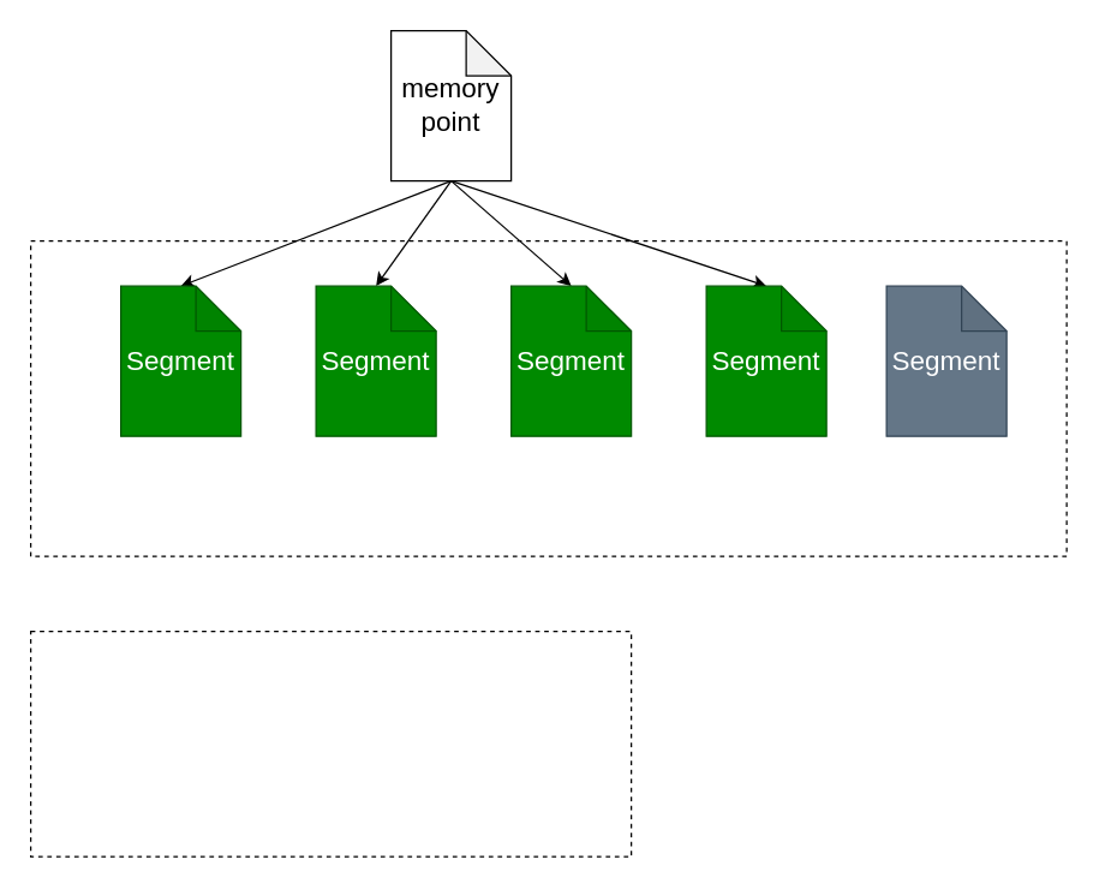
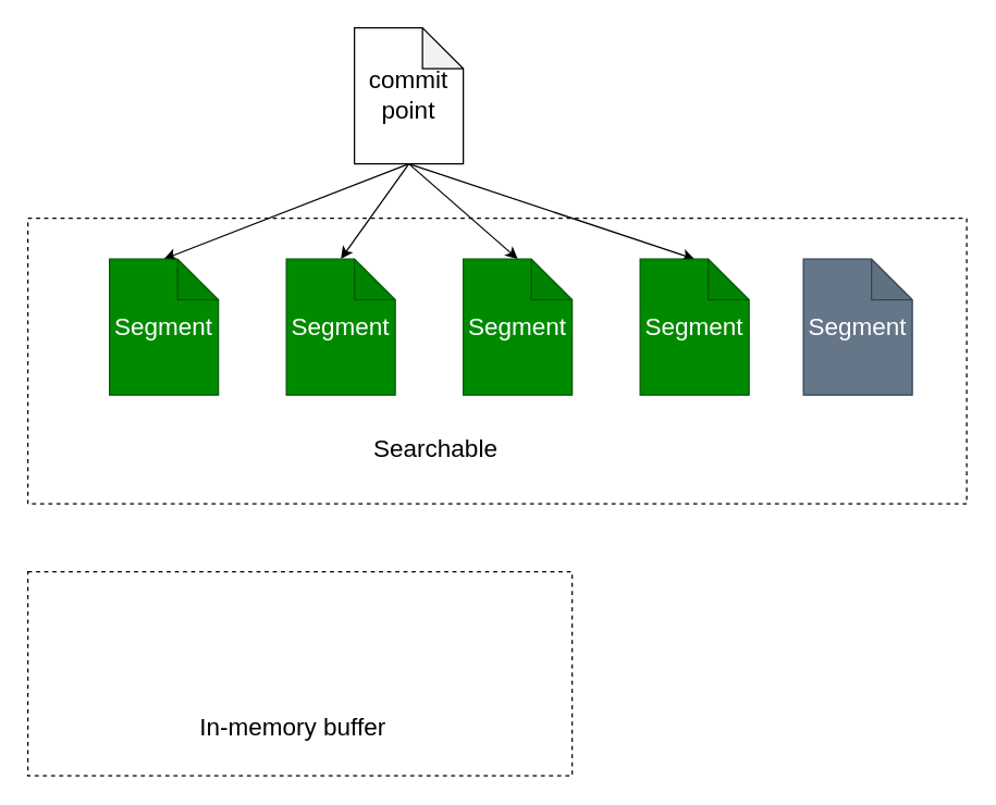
- <mxCell id="7" value="memory point" style="shape=note;whiteSpace=wrap;html=1;backgroundOutline=1;darkOpacity=0.05;fontSize=18;" vertex="1" parent="1"><mxGeometry x="260" y="20" width="80" height="100" as="geometry" /></mxCell>
+ <mxCell id="7" value="commit point" style="shape=note;whiteSpace=wrap;html=1;backgroundOutline=1;darkOpacity=0.05;fontSize=18;" vertex="1" parent="1"><mxGeometry x="260" y="20" width="80" height="100" as="geometry" /></mxCell>
+ <mxCell id="12" value="Searchable" style="text;html=1;strokeColor=none;fillColor=none;align=center;verticalAlign=middle;whiteSpace=wrap;rounded=0;dashed=1;fontSize=18;" vertex="1" parent="1"><mxGeometry x="230" y="300" width="180" height="60" as="geometry" /></mxCell>
+ <mxCell id="14" value="In-memory buffer" style="text;html=1;strokeColor=none;fillColor=none;align=center;verticalAlign=middle;whiteSpace=wrap;rounded=0;dashed=1;fontSize=18;" vertex="1" parent="1"><mxGeometry x="140" y="510" width="150" height="50" as="geometry" /></mxCell>
